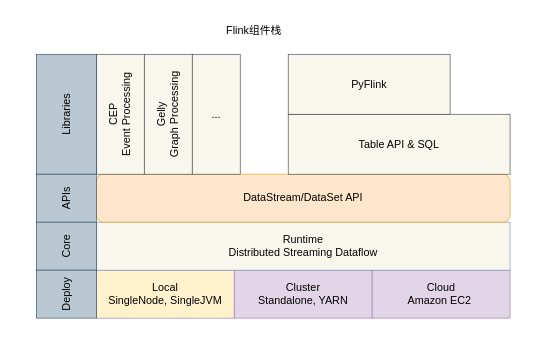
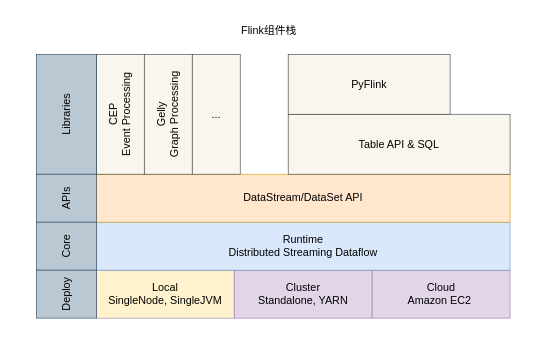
- <mxCell id="17" value="&lt;font style=&quot;font-size: 18px;&quot;&gt;Flink组件栈&amp;nbsp;&lt;/font&gt;" style="text;html=1;strokeColor=none;fillColor=none;align=center;verticalAlign=middle;whiteSpace=wrap;rounded=0;fontSize=18;" parent="1" vertex="1"><mxGeometry x="357.5" y="40" width="135" height="20" as="geometry" /></mxCell>
+ <mxCell id="17" value="&lt;font style=&quot;font-size: 18px;&quot;&gt;Flink组件栈&amp;nbsp;&lt;/font&gt;" style="text;html=1;strokeColor=none;fillColor=none;align=center;verticalAlign=middle;whiteSpace=wrap;rounded=0;fontSize=18;" parent="1" vertex="1"><mxGeometry x="382.5" y="40" width="135" height="20" as="geometry" /></mxCell>
- <mxCell id="7" value="DataStream/DataSet API" style="whiteSpace=wrap;html=1;fontSize=18;fillColor=#ffe6cc;strokeColor=#d79b00;rounded=1;" parent="1" vertex="1"><mxGeometry x="160" y="290" width="690" height="80" as="geometry" /></mxCell>
+ <mxCell id="7" value="DataStream/DataSet API" style="rounded=0;whiteSpace=wrap;html=1;fontSize=18;fillColor=#ffe6cc;strokeColor=#d79b00;" parent="1" vertex="1"><mxGeometry x="160" y="290" width="690" height="80" as="geometry" /></mxCell>
- <mxCell id="6" value="Runtime&lt;br style=&quot;font-size: 18px;&quot;&gt;Distributed Streaming Dataflow" style="rounded=0;whiteSpace=wrap;html=1;fontSize=18;fillColor=#f9f7ed;strokeColor=#6c8ebf;" parent="1" vertex="1"><mxGeometry x="160" y="370" width="690" height="80" as="geometry" /></mxCell>
+ <mxCell id="6" value="Runtime&lt;br style=&quot;font-size: 18px;&quot;&gt;Distributed Streaming Dataflow" style="rounded=0;whiteSpace=wrap;html=1;fontSize=18;fillColor=#dae8fc;strokeColor=#6c8ebf;" parent="1" vertex="1"><mxGeometry x="160" y="370" width="690" height="80" as="geometry" /></mxCell>
